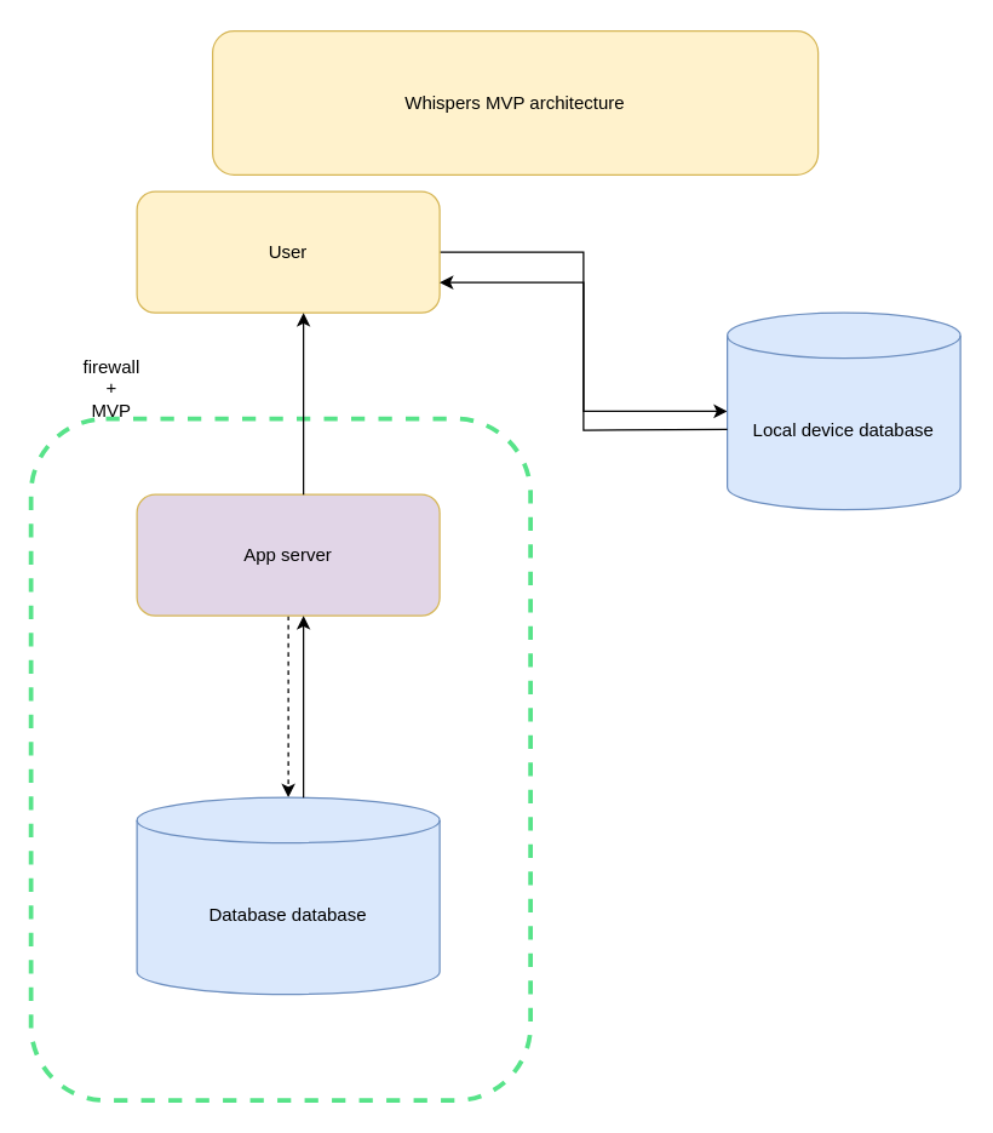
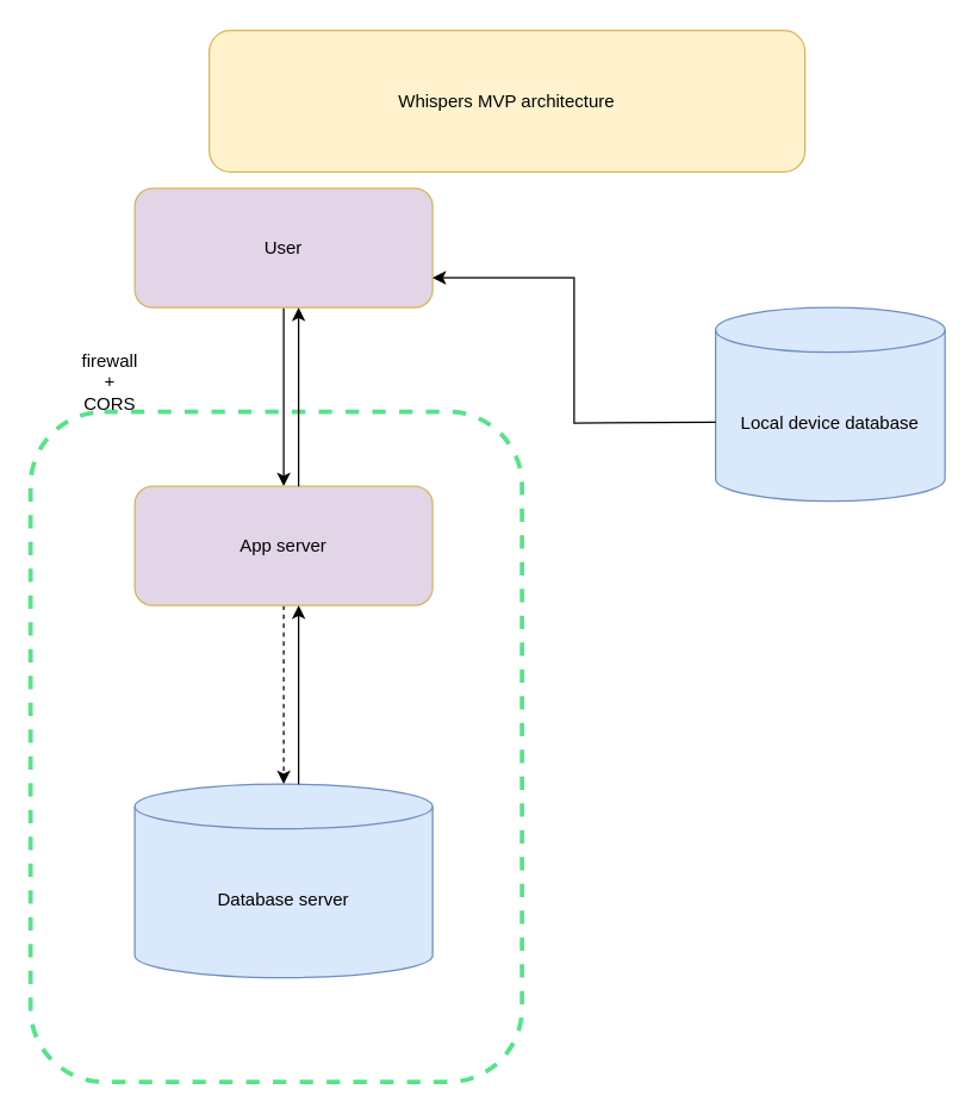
- <mxCell id="5" value="&lt;div&gt;User&lt;/div&gt;" style="rounded=1;whiteSpace=wrap;html=1;fillColor=#fff2cc;strokeColor=#d6b656;" vertex="1" parent="1"><mxGeometry x="90" y="126" width="200" height="80" as="geometry" /></mxCell>
+ <mxCell id="5" value="&lt;div&gt;User&lt;/div&gt;" style="rounded=1;whiteSpace=wrap;html=1;fillColor=#e1d5e7;strokeColor=#d6b656;" vertex="1" parent="1"><mxGeometry x="90" y="126" width="200" height="80" as="geometry" /></mxCell>
- <mxCell id="4" style="edgeStyle=orthogonalEdgeStyle;rounded=0;orthogonalLoop=1;jettySize=auto;html=1;" edge="1" parent="1" source="5" target="11"><mxGeometry relative="1" as="geometry" /></mxCell>
- <mxCell id="14" value="&lt;div&gt;firewall&lt;/div&gt;&lt;div&gt;+&lt;/div&gt;&lt;div&gt;MVP&lt;br&gt;&lt;/div&gt;" style="text;html=1;align=center;verticalAlign=middle;resizable=0;points=[];autosize=1;strokeColor=none;fillColor=none;" vertex="1" parent="1"><mxGeometry x="43" y="226" width="60" height="60" as="geometry" /></mxCell>
+ <mxCell id="14" value="&lt;div&gt;firewall&lt;/div&gt;&lt;div&gt;+&lt;/div&gt;&lt;div&gt;CORS&lt;br&gt;&lt;/div&gt;" style="text;html=1;align=center;verticalAlign=middle;resizable=0;points=[];autosize=1;strokeColor=none;fillColor=none;" vertex="1" parent="1"><mxGeometry x="43" y="226" width="60" height="60" as="geometry" /></mxCell>
+ <mxCell id="3" value="" style="edgeStyle=orthogonalEdgeStyle;rounded=0;orthogonalLoop=1;jettySize=auto;html=1;" edge="1" parent="1" source="5" target="7"><mxGeometry relative="1" as="geometry" /></mxCell>
- <mxCell id="8" value="Database database" style="shape=cylinder3;whiteSpace=wrap;html=1;boundedLbl=1;backgroundOutline=1;size=15;fillColor=#dae8fc;strokeColor=#6c8ebf;" vertex="1" parent="1"><mxGeometry x="90" y="526" width="200" height="130" as="geometry" /></mxCell>
+ <mxCell id="8" value="Database server" style="shape=cylinder3;whiteSpace=wrap;html=1;boundedLbl=1;backgroundOutline=1;size=15;fillColor=#dae8fc;strokeColor=#6c8ebf;" vertex="1" parent="1"><mxGeometry x="90" y="526" width="200" height="130" as="geometry" /></mxCell>
